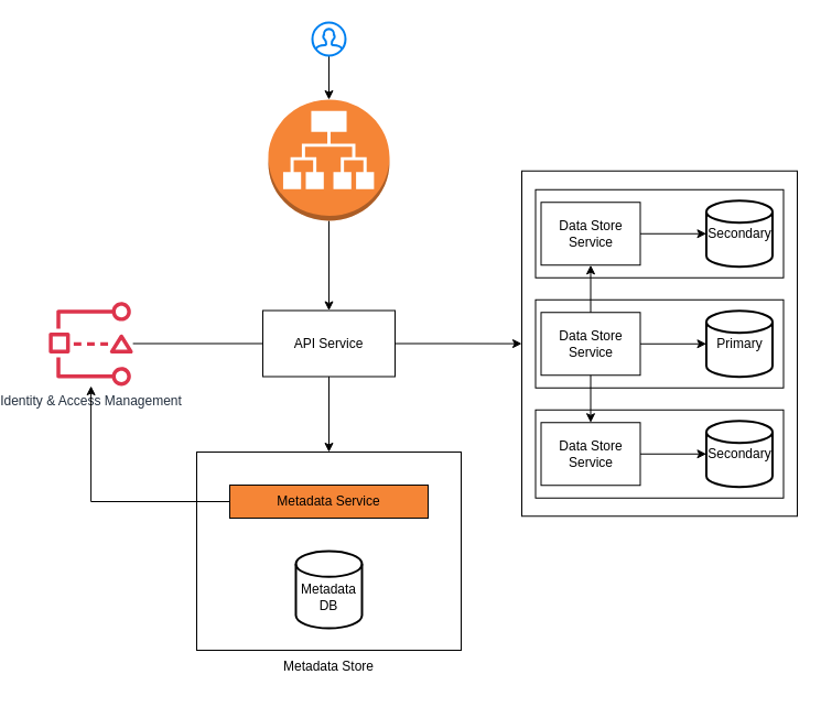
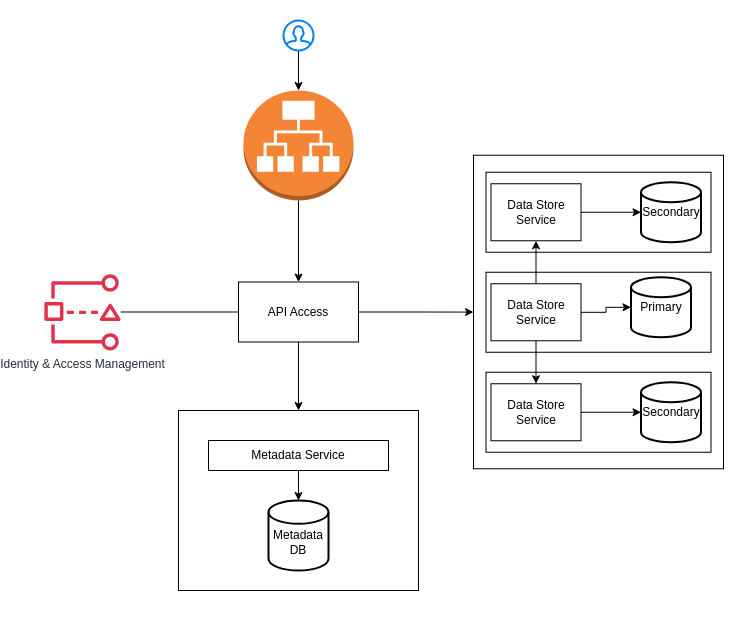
- <mxCell id="21" value="Primary" style="strokeWidth=2;html=1;shape=mxgraph.flowchart.database;whiteSpace=wrap;" vertex="1" parent="1"><mxGeometry x="617.5" y="281.75" width="60" height="60" as="geometry" /></mxCell>
+ <mxCell id="21" value="Primary" style="strokeWidth=2;html=1;shape=mxgraph.flowchart.database;whiteSpace=wrap;" vertex="1" parent="1"><mxGeometry x="607.5" y="276.75" width="60" height="60" as="geometry" /></mxCell>
- <mxCell id="7" value="API Service" style="rounded=0;whiteSpace=wrap;html=1;" vertex="1" parent="1"><mxGeometry x="215" y="281.5" width="120" height="60" as="geometry" /></mxCell>
+ <mxCell id="7" value="API Access" style="rounded=0;whiteSpace=wrap;html=1;" vertex="1" parent="1"><mxGeometry x="215" y="281.5" width="120" height="60" as="geometry" /></mxCell>
- <mxCell id="13" value="" style="edgeStyle=orthogonalEdgeStyle;rounded=0;orthogonalLoop=1;jettySize=auto;html=1;" edge="1" parent="1" source="14" target="8"><mxGeometry relative="1" as="geometry" /></mxCell>
+ <mxCell id="13" value="" style="edgeStyle=orthogonalEdgeStyle;rounded=0;orthogonalLoop=1;jettySize=auto;html=1;" edge="1" parent="1" source="14" target="12"><mxGeometry relative="1" as="geometry" /></mxCell>
- <mxCell id="14" value="Metadata Service" style="rounded=0;whiteSpace=wrap;html=1;fillColor=#f58536;" vertex="1" parent="1"><mxGeometry x="185" y="440" width="180" height="30" as="geometry" /></mxCell>
+ <mxCell id="14" value="Metadata Service" style="rounded=0;whiteSpace=wrap;html=1;" vertex="1" parent="1"><mxGeometry x="185" y="440" width="180" height="30" as="geometry" /></mxCell>
- <mxCell id="28" value="Metadata Store" style="text;strokeColor=none;align=center;fillColor=none;html=1;verticalAlign=middle;whiteSpace=wrap;rounded=0;" vertex="1" parent="1"><mxGeometry x="230" y="590" width="90" height="30" as="geometry" /></mxCell>
